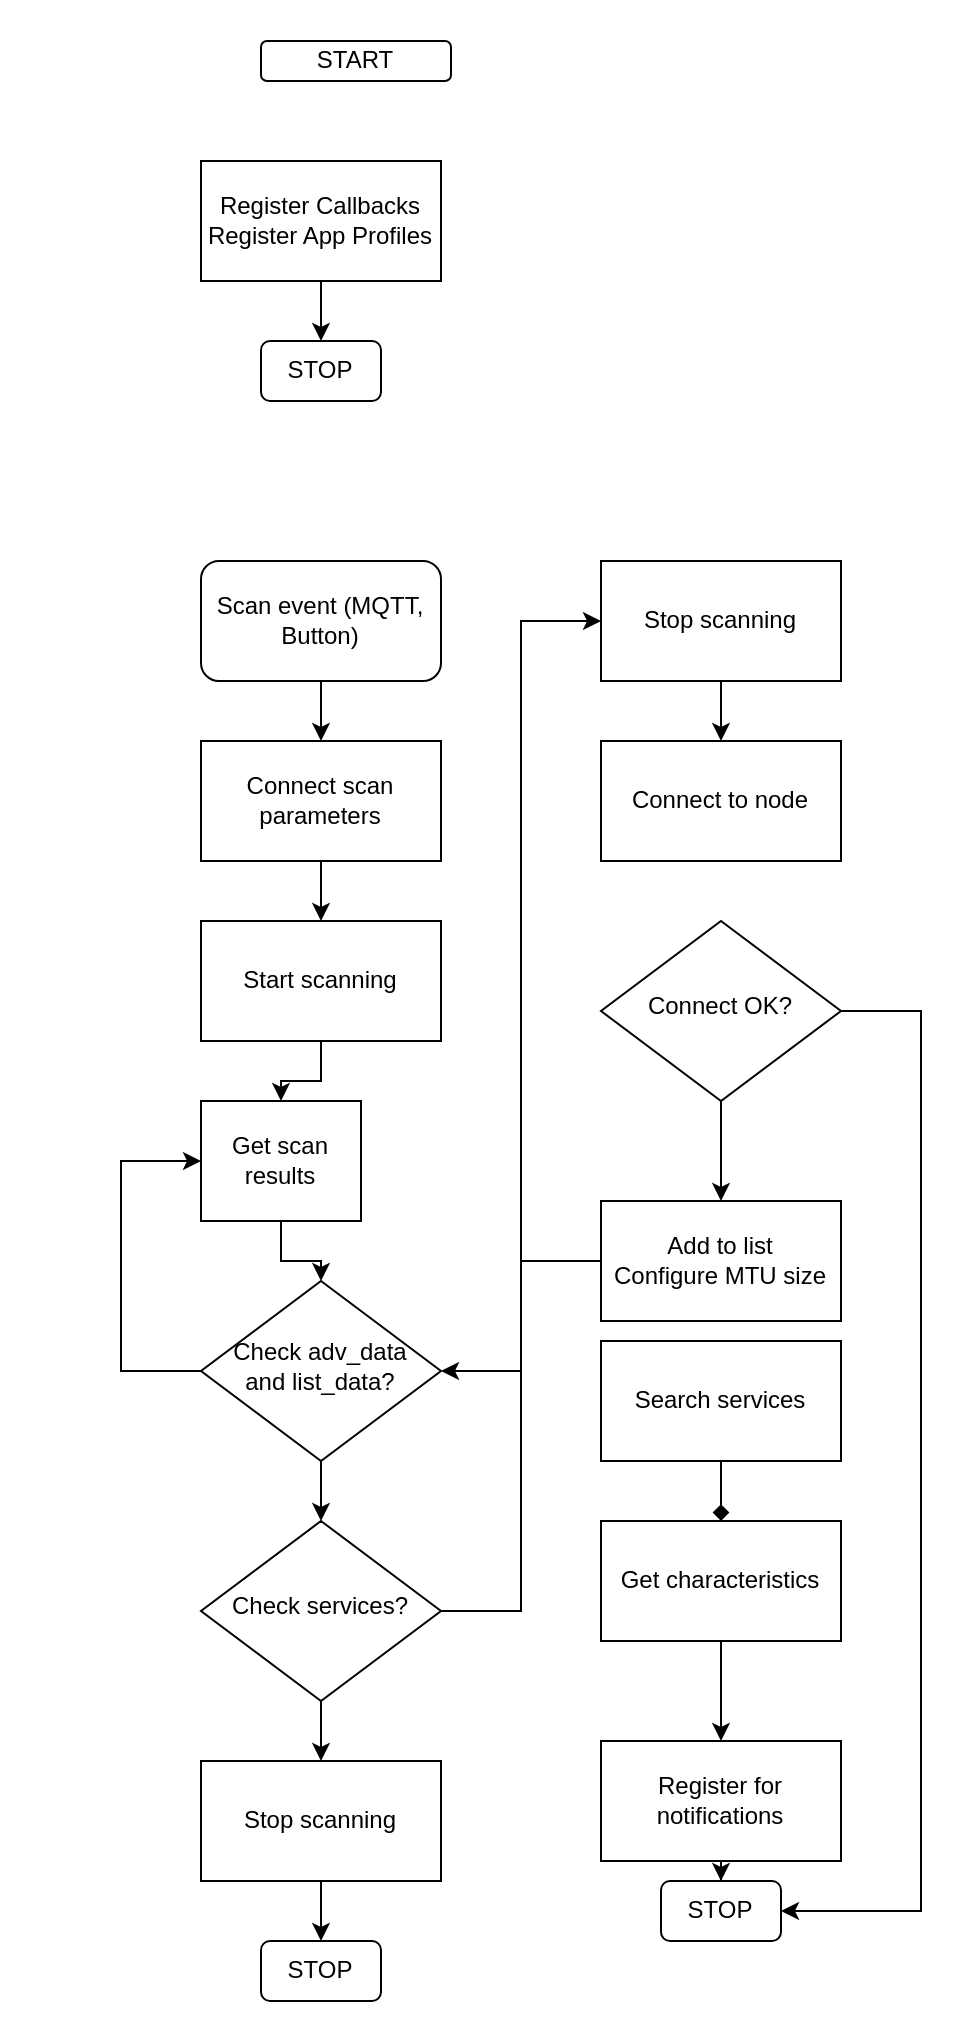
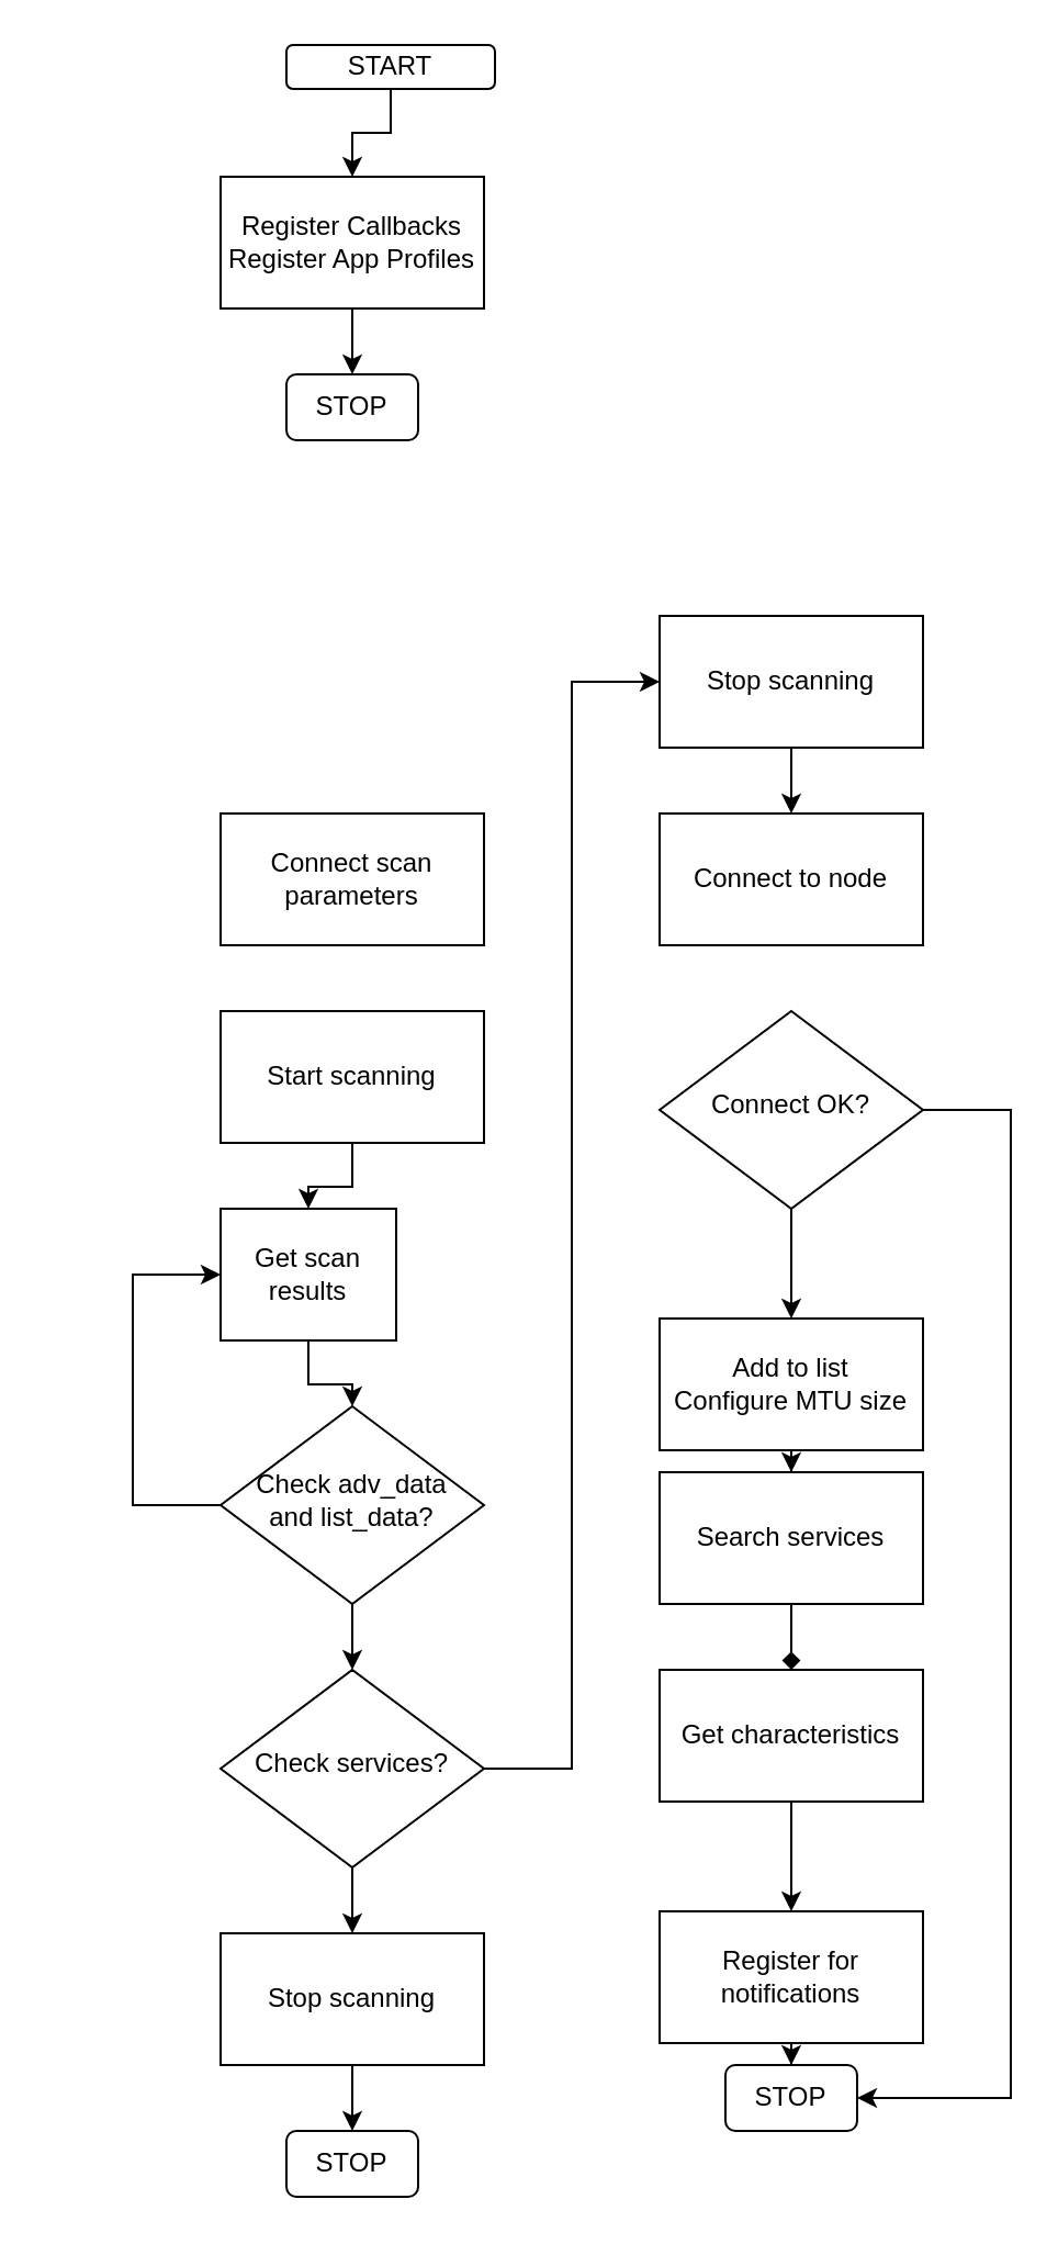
+ <mxCell id="2" value="" style="edgeStyle=orthogonalEdgeStyle;rounded=0;orthogonalLoop=1;jettySize=auto;html=1;" edge="1" parent="1" source="3" target="5"><mxGeometry relative="1" as="geometry" /></mxCell>
- <mxCell id="36" value="Scan event (MQTT, Button)" style="rounded=1;whiteSpace=wrap;html=1;fontSize=12;glass=0;strokeWidth=1;shadow=0;" vertex="1" parent="1"><mxGeometry x="100" y="280" width="120" height="60" as="geometry" /></mxCell>
- <mxCell id="35" value="" style="edgeStyle=orthogonalEdgeStyle;rounded=0;orthogonalLoop=1;jettySize=auto;html=1;" edge="1" parent="1" source="36" target="7"><mxGeometry relative="1" as="geometry" /></mxCell>
- <mxCell id="6" value="" style="edgeStyle=orthogonalEdgeStyle;rounded=0;orthogonalLoop=1;jettySize=auto;html=1;" edge="1" parent="1" source="7" target="9"><mxGeometry relative="1" as="geometry" /></mxCell>
- <mxCell id="26" value="" style="edgeStyle=orthogonalEdgeStyle;rounded=0;orthogonalLoop=1;jettySize=auto;html=1;" edge="1" parent="1" source="27" target="13"><mxGeometry relative="1" as="geometry" /></mxCell>
+ <mxCell id="26" value="" style="edgeStyle=orthogonalEdgeStyle;rounded=0;orthogonalLoop=1;jettySize=auto;html=1;" edge="1" parent="1" source="27" target="29"><mxGeometry relative="1" as="geometry" /></mxCell>
